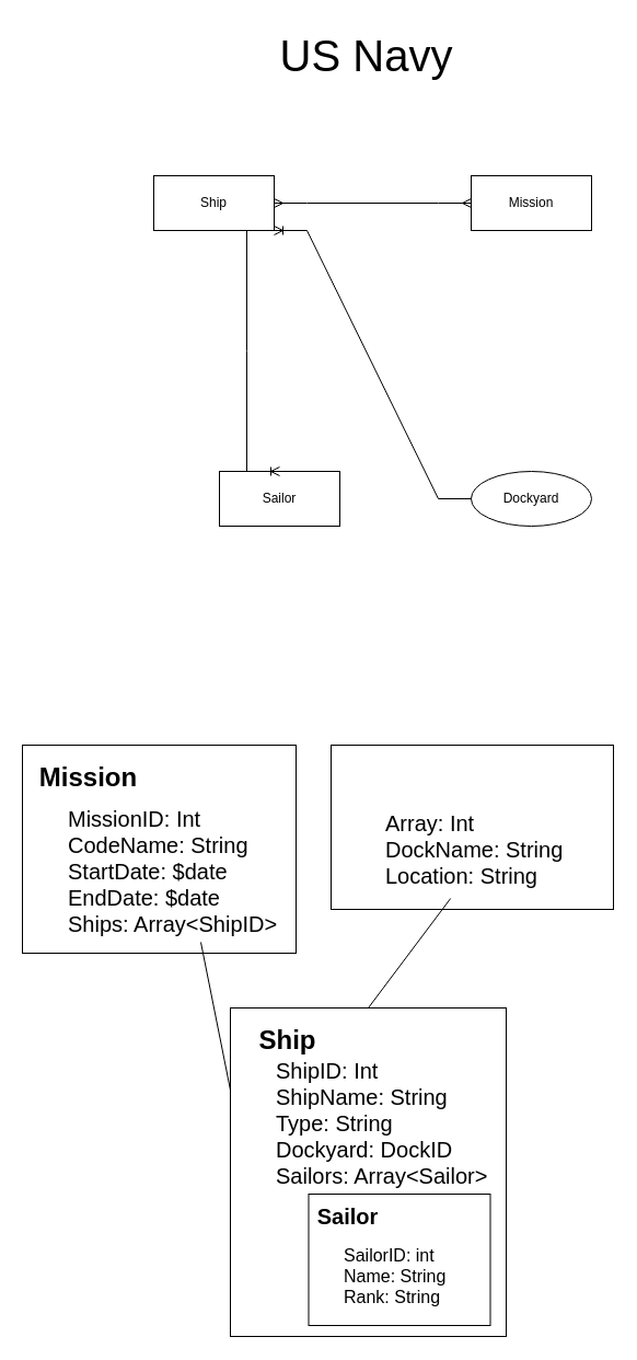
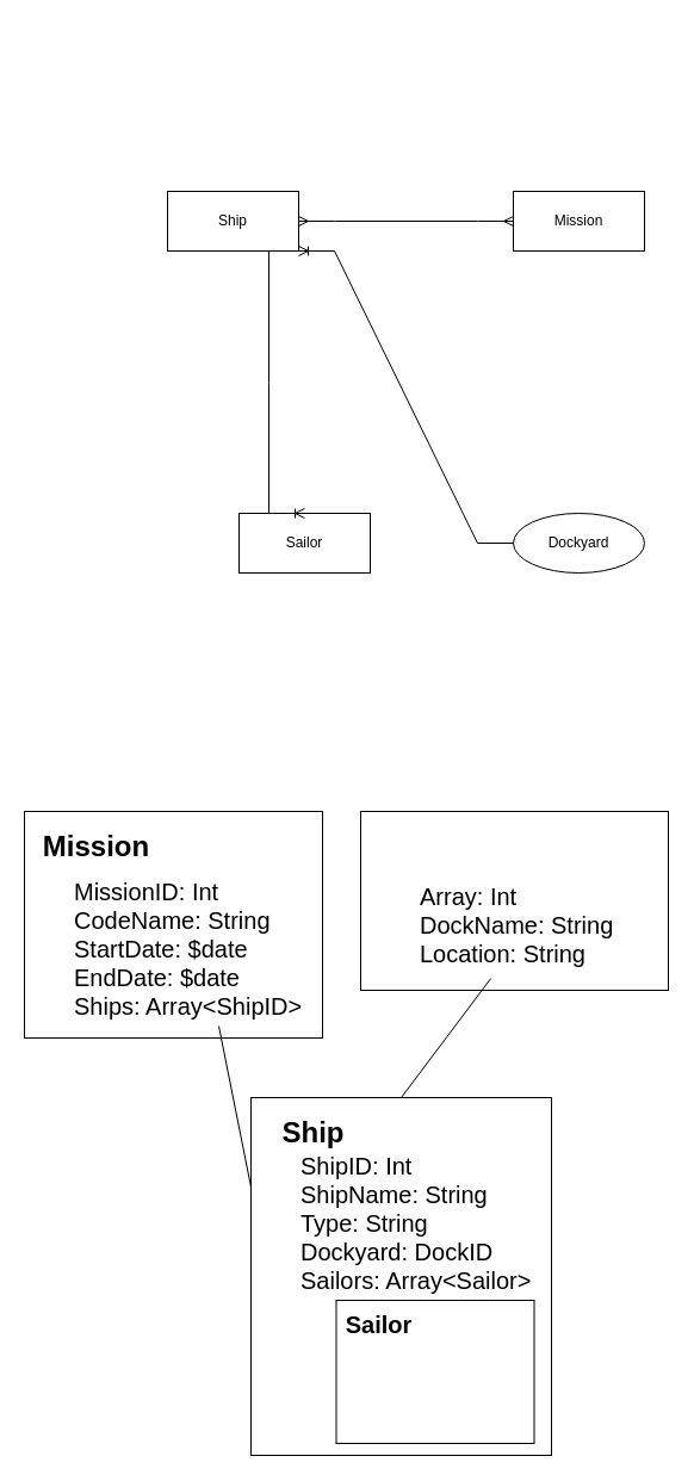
- <mxCell id="3" value="&lt;font style=&quot;font-size: 40px;&quot;&gt;US Navy&lt;br&gt;&lt;/font&gt;" style="text;html=1;align=center;verticalAlign=middle;resizable=0;points=[];autosize=1;strokeColor=none;fillColor=none;" parent="1" vertex="1"><mxGeometry x="244" y="20" width="180" height="60" as="geometry" /></mxCell>
- <mxCell id="19" value="&lt;div align=&quot;left&quot;&gt;&lt;font style=&quot;font-size: 16px;&quot;&gt;SailorID: int&lt;/font&gt;&lt;br&gt;&lt;font style=&quot;font-size: 16px;&quot;&gt;Name: String&lt;/font&gt;&lt;br&gt;&lt;font style=&quot;font-size: 16px;&quot;&gt;Rank: String&lt;/font&gt;&lt;br&gt;&lt;/div&gt;" style="text;html=1;align=left;verticalAlign=middle;resizable=0;points=[];autosize=1;strokeColor=none;fillColor=none;" parent="1" vertex="1"><mxGeometry x="311.5" y="1130" width="120" height="70" as="geometry" /></mxCell>
